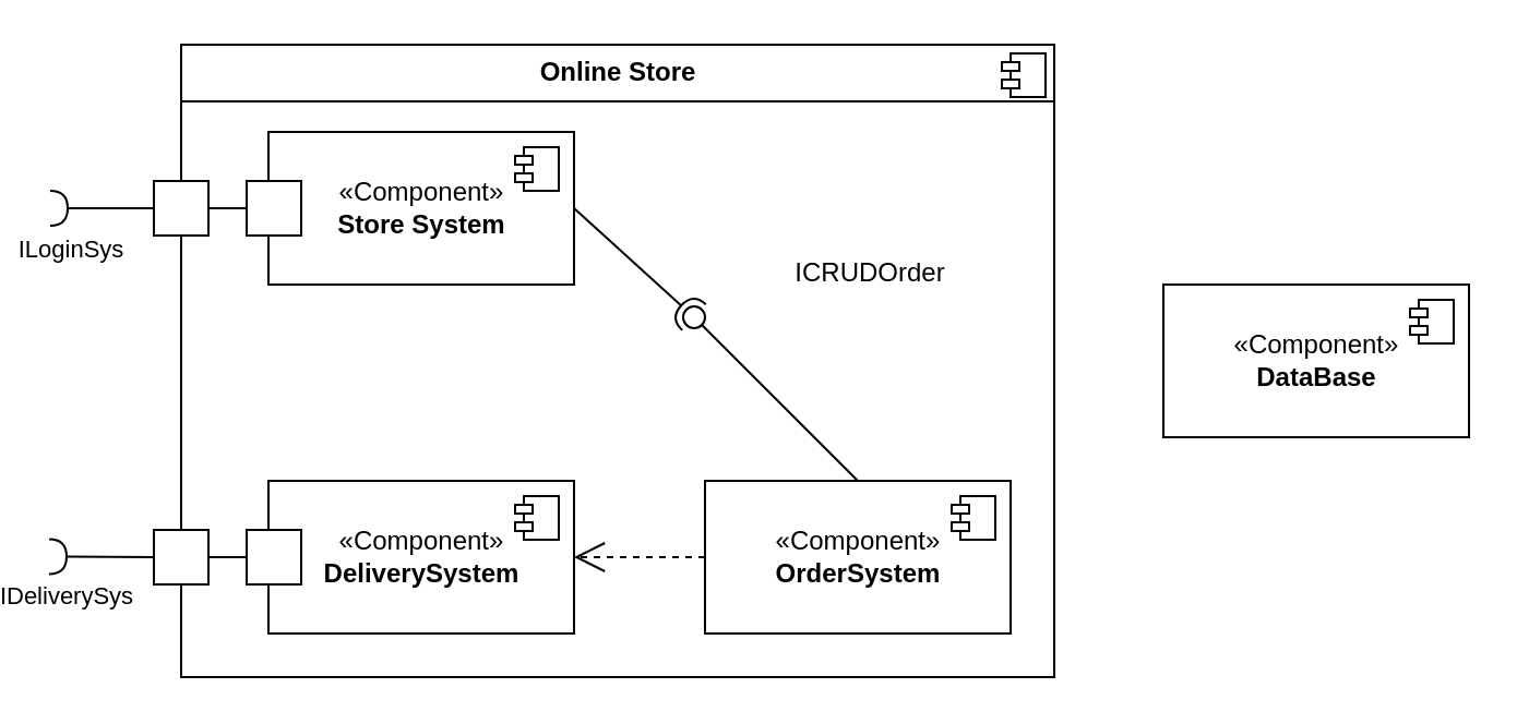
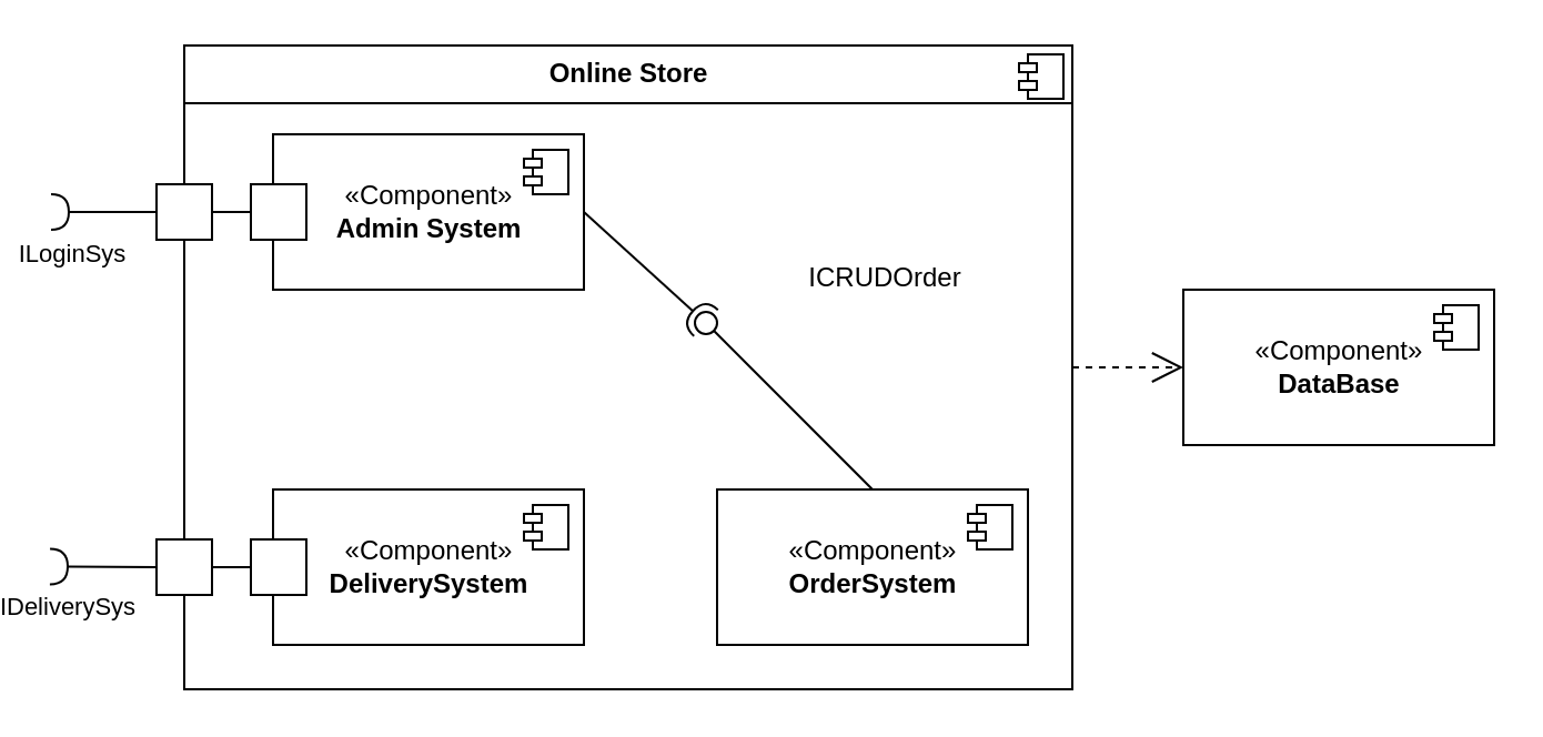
- <mxCell id="8" value="«Component»&lt;br&gt;&lt;b&gt;Store System&lt;/b&gt;" style="html=1;dropTarget=0;whiteSpace=wrap;" vertex="1" parent="1"><mxGeometry x="120.5" y="60" width="140" height="70" as="geometry" /></mxCell>
+ <mxCell id="8" value="«Component»&lt;br&gt;&lt;b&gt;Admin System&lt;/b&gt;" style="html=1;dropTarget=0;whiteSpace=wrap;" vertex="1" parent="1"><mxGeometry x="120.5" y="60" width="140" height="70" as="geometry" /></mxCell>
+ <mxCell id="28" value="" style="endArrow=open;endSize=12;dashed=1;html=1;rounded=0;exitX=1;exitY=0.5;exitDx=0;exitDy=0;entryX=0;entryY=0.5;entryDx=0;entryDy=0;" edge="1" parent="1" source="2" target="4"><mxGeometry width="160" relative="1" as="geometry"><mxPoint x="600.5" y="220" as="sourcePoint" /><mxPoint x="520.5" y="140" as="targetPoint" /></mxGeometry></mxCell>
- <mxCell id="23" value="" style="endArrow=open;endSize=12;dashed=1;html=1;rounded=0;exitX=0;exitY=0.5;exitDx=0;exitDy=0;entryX=1;entryY=0.5;entryDx=0;entryDy=0;" edge="1" parent="1" source="13" target="15"><mxGeometry width="160" relative="1" as="geometry"><mxPoint x="150.5" y="180" as="sourcePoint" /><mxPoint x="310.5" y="180" as="targetPoint" /></mxGeometry></mxCell>
